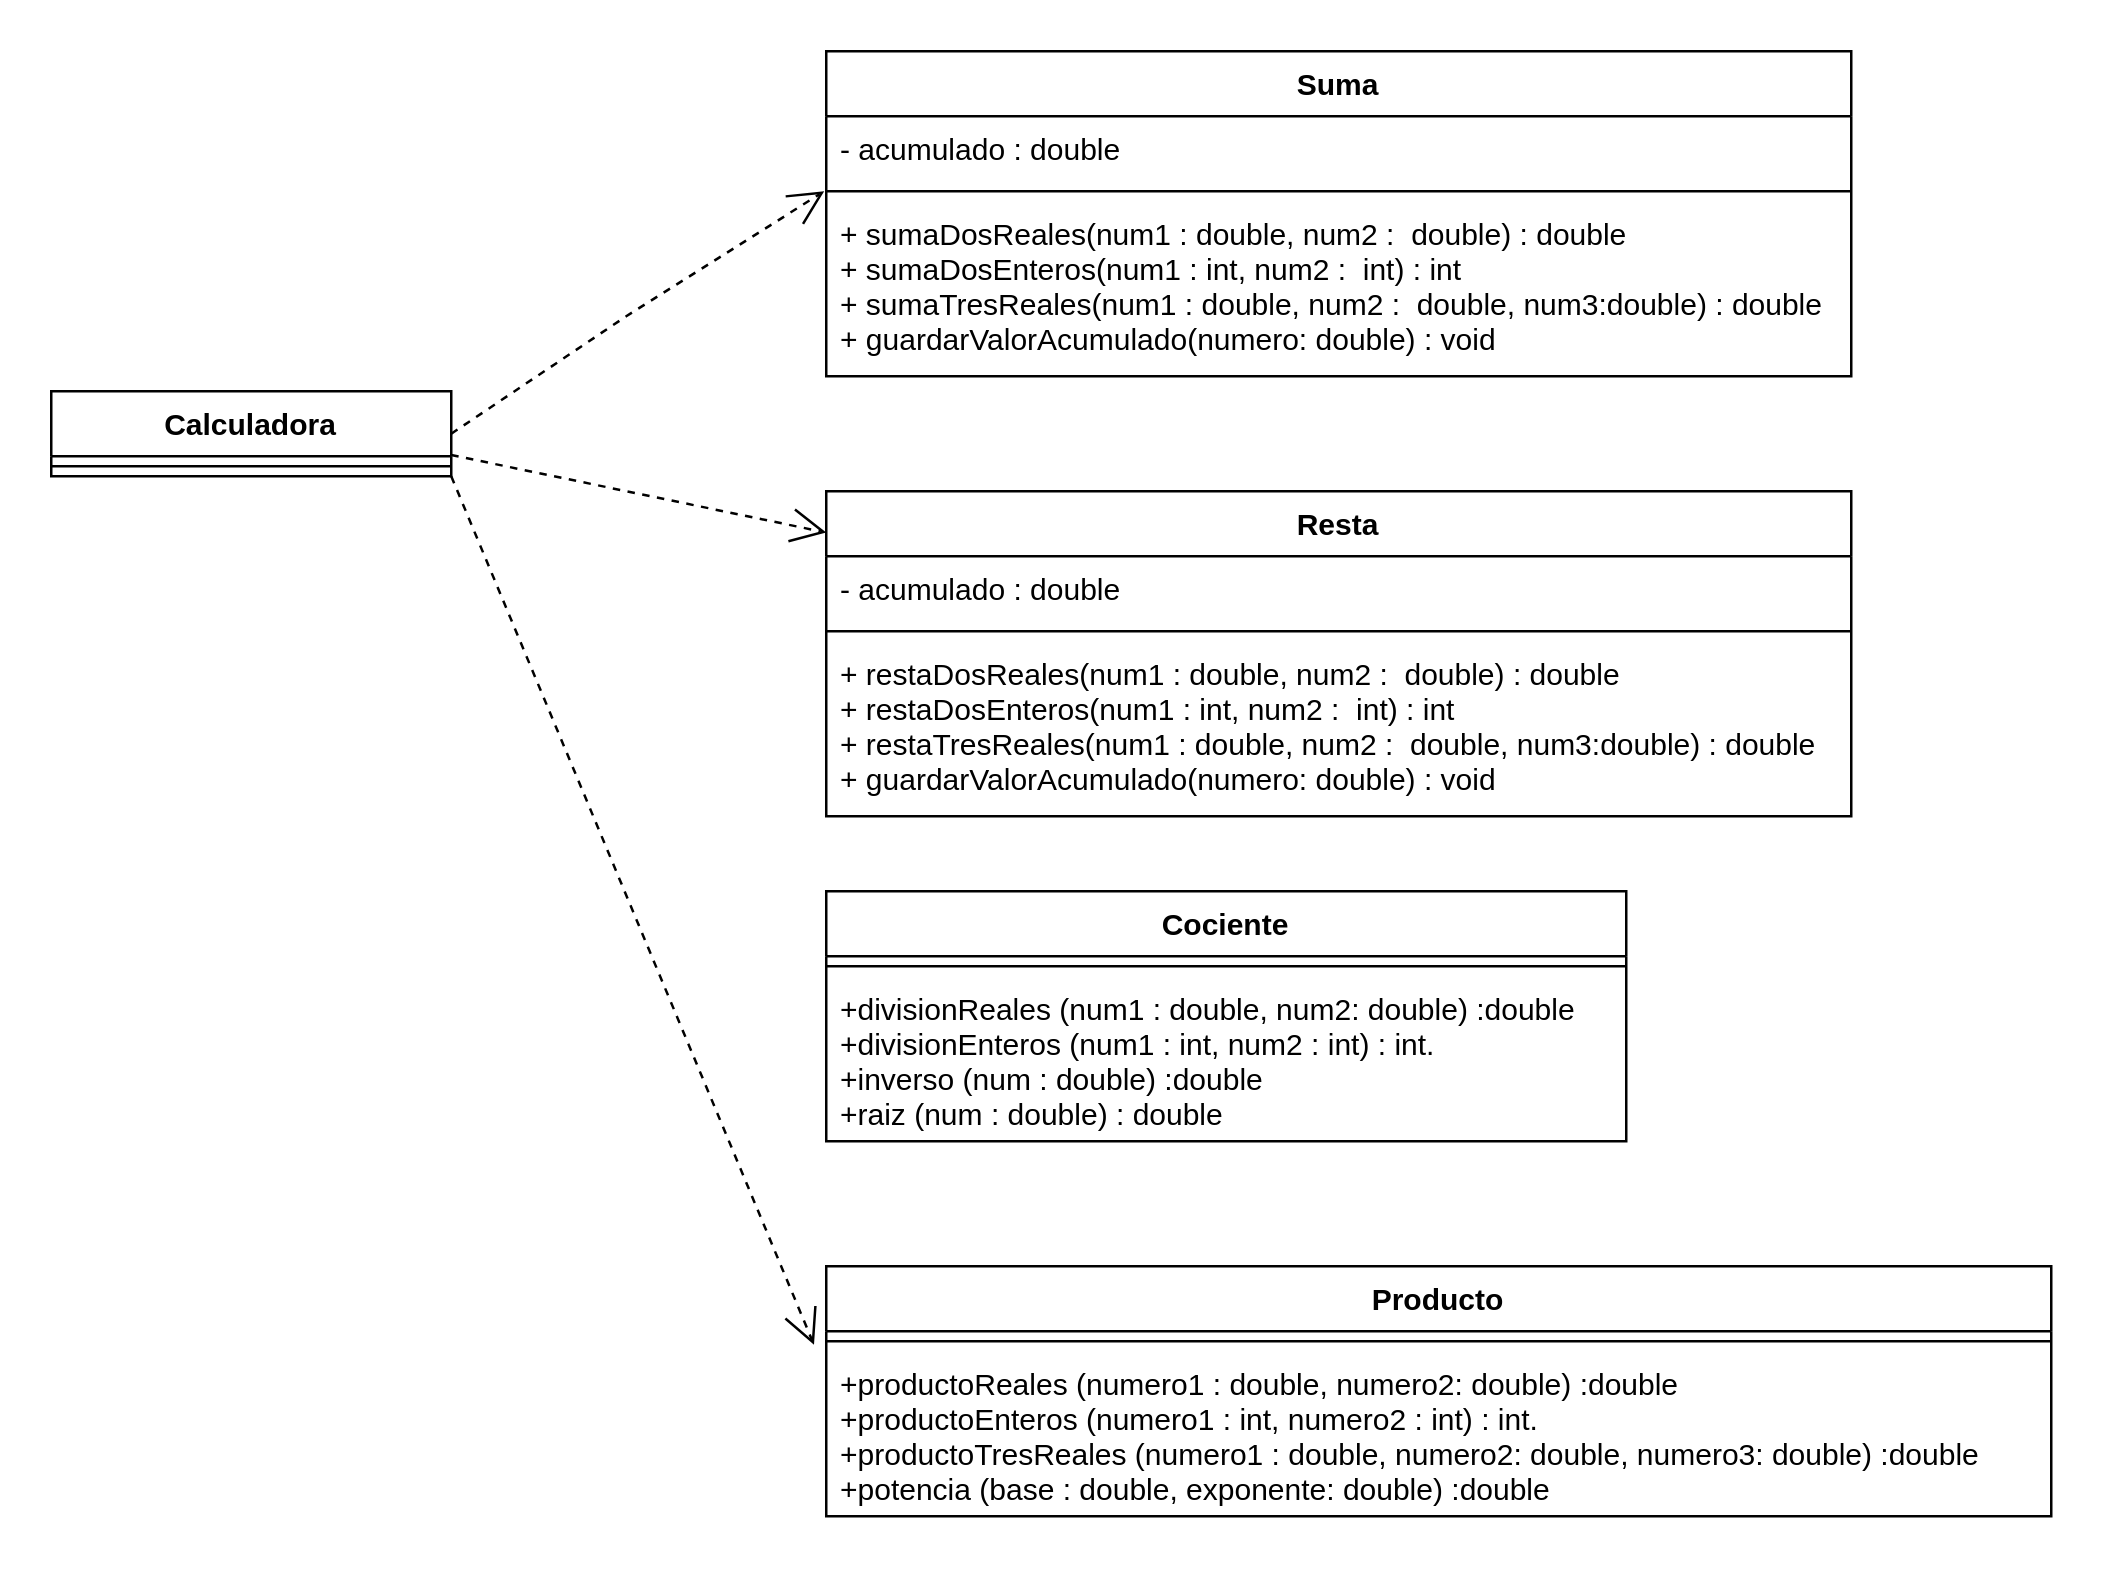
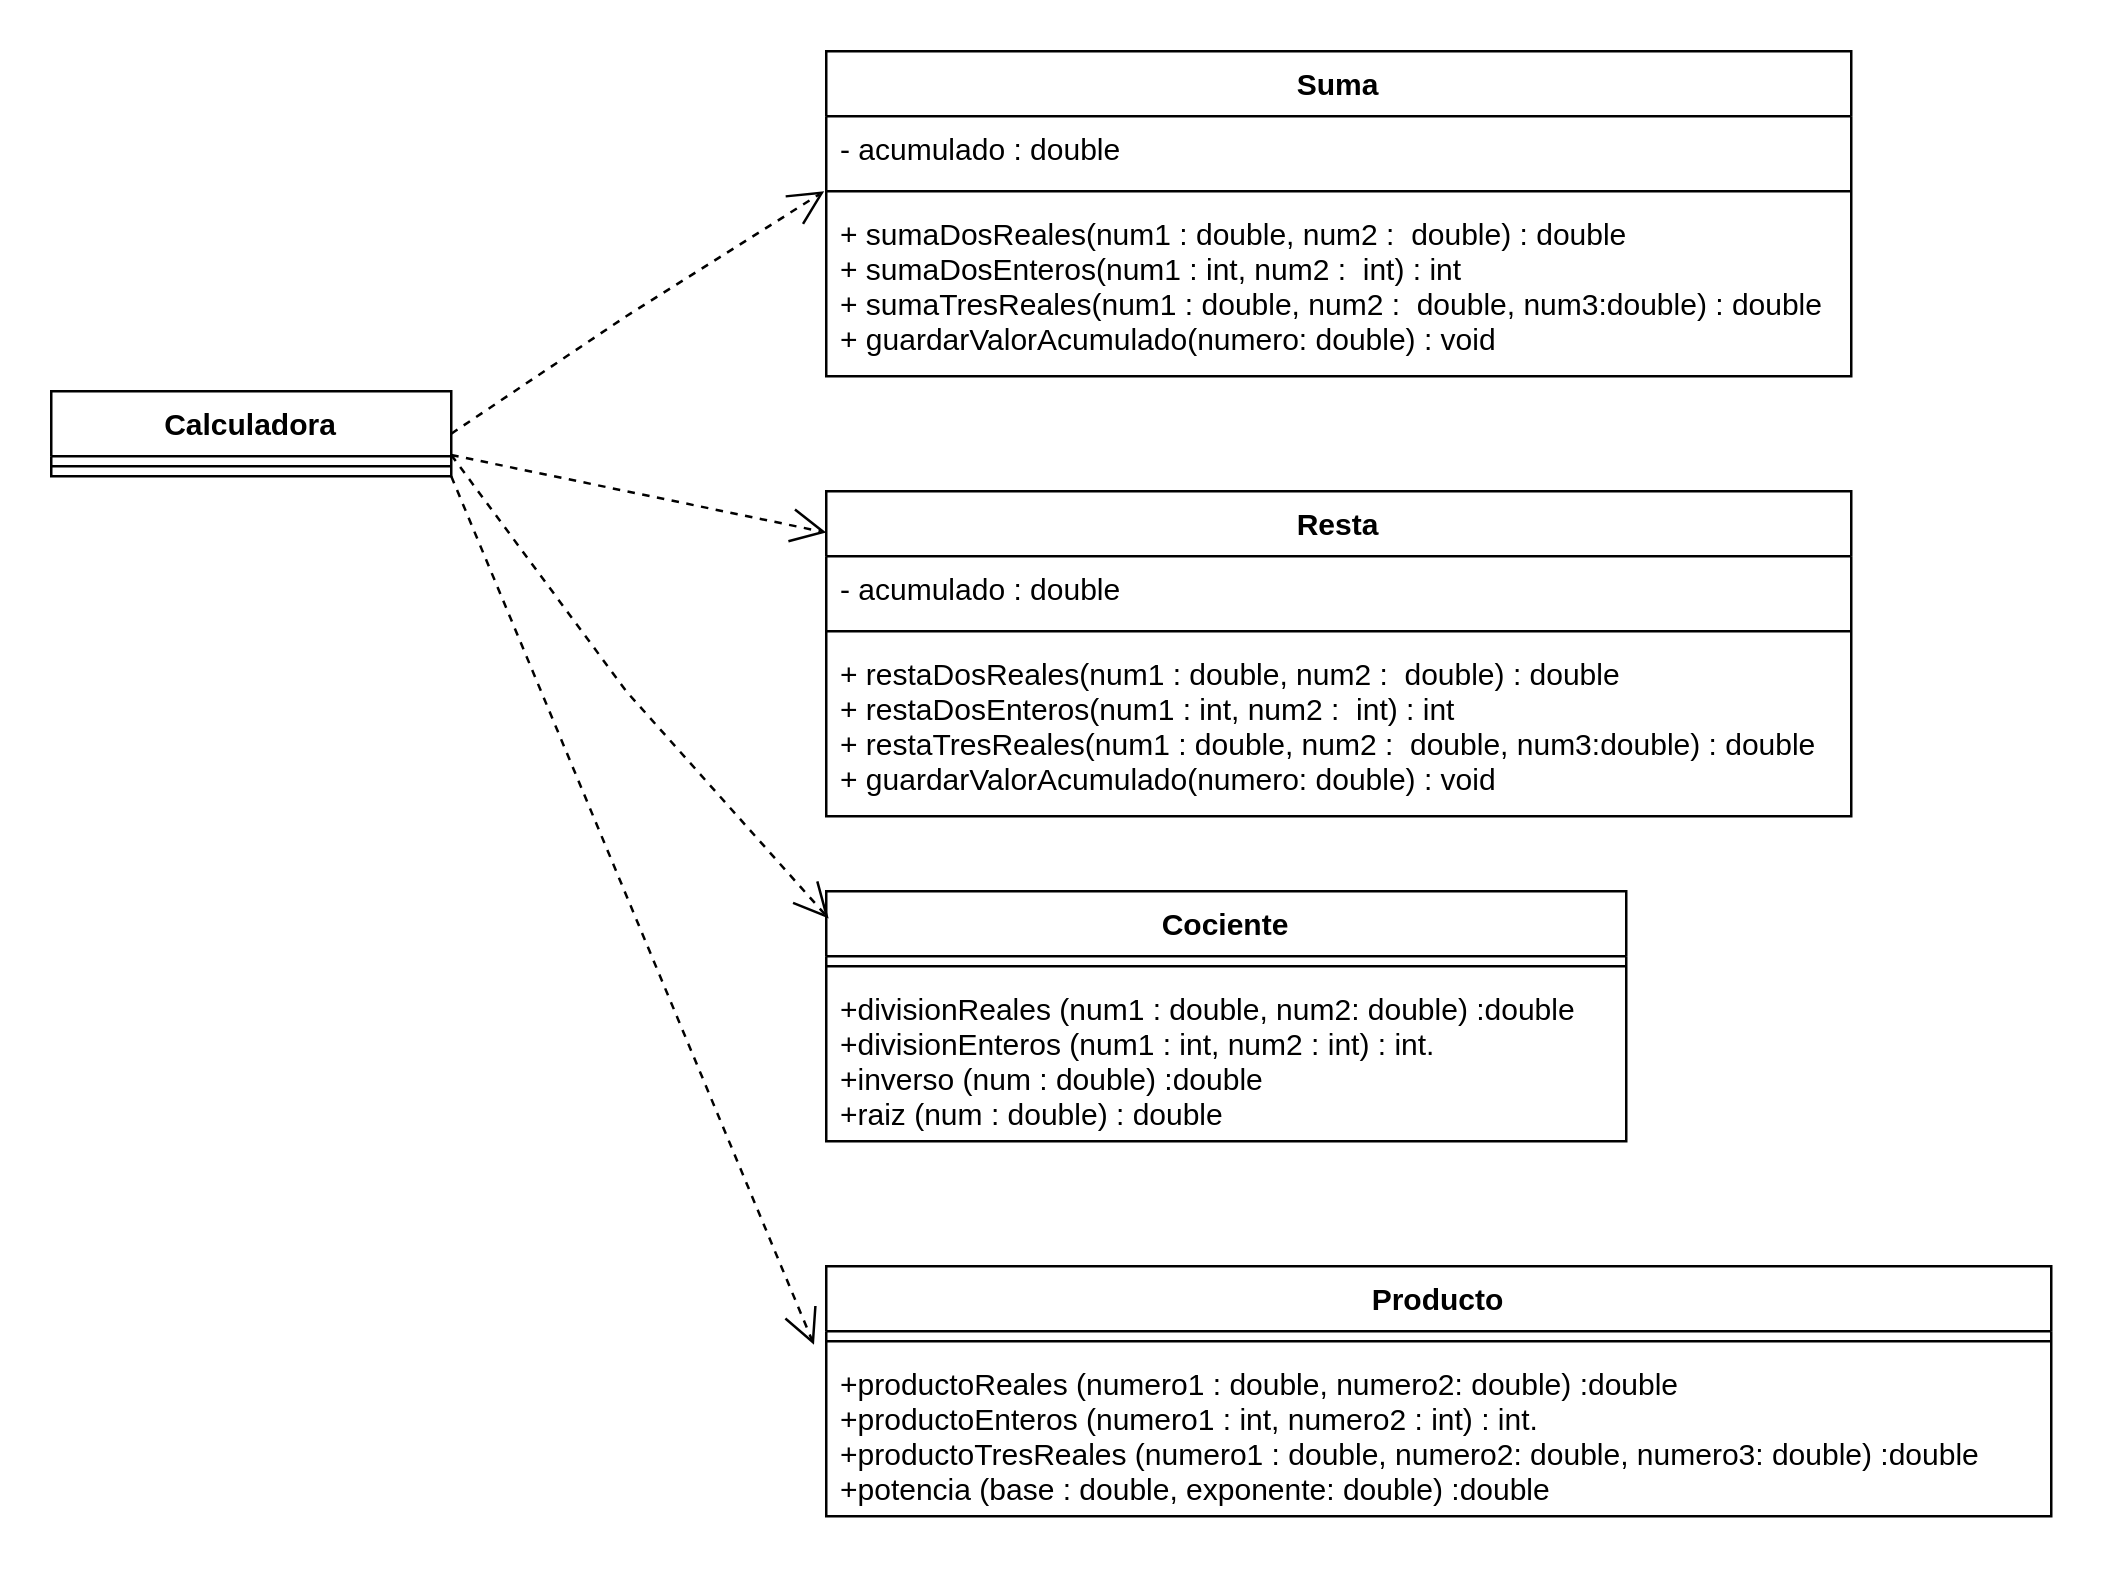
+ <mxCell id="20" value="" style="endArrow=open;endSize=12;dashed=1;html=1;rounded=0;exitX=1;exitY=0.75;exitDx=0;exitDy=0;entryX=0.003;entryY=0.109;entryDx=0;entryDy=0;entryPerimeter=0;" parent="1" source="2" target="15" edge="1"><mxGeometry x="0.333" y="73" width="160" relative="1" as="geometry"><mxPoint x="25.41" y="392.99" as="sourcePoint" /><mxPoint x="174.59" y="296" as="targetPoint" /><Array as="points"><mxPoint x="250" y="276" /></Array><mxPoint as="offset" /></mxGeometry></mxCell>
